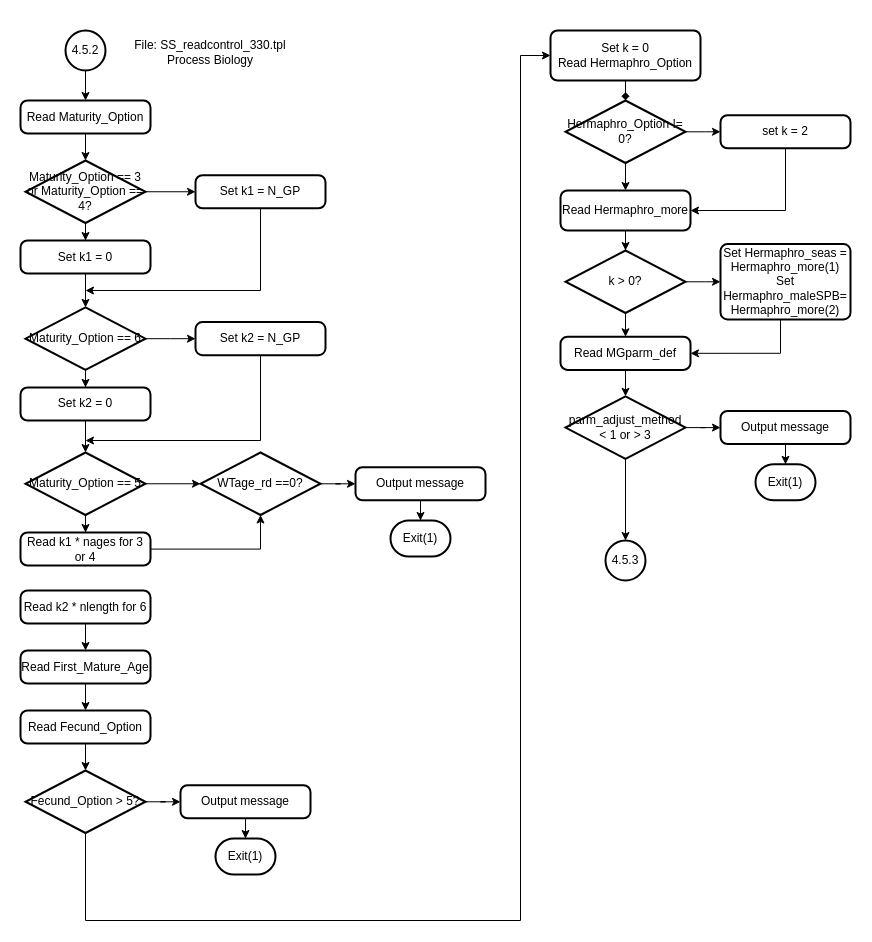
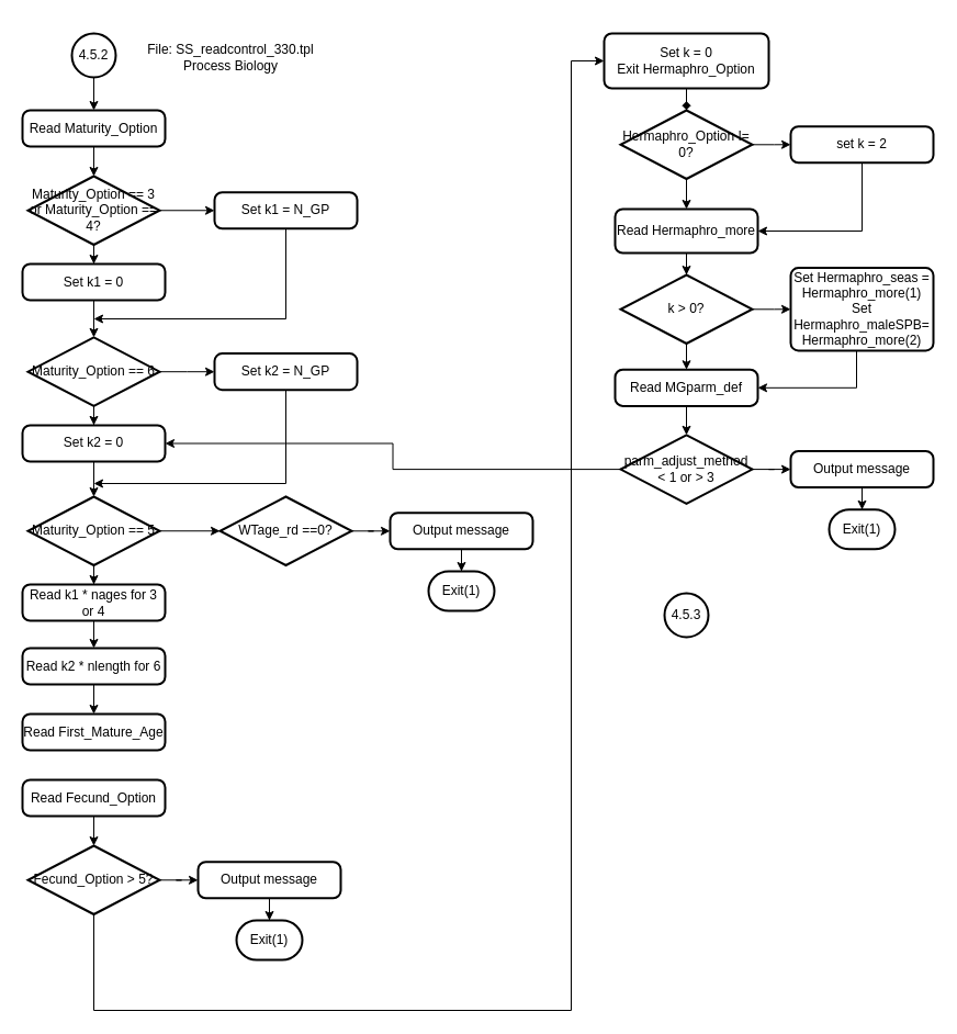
- <mxCell id="45" value="Set k = 0&lt;br&gt;Read Hermaphro_Option" style="rounded=1;whiteSpace=wrap;html=1;absoluteArcSize=1;arcSize=14;strokeWidth=2;" parent="1" vertex="1"><mxGeometry x="550" y="30" width="150" height="50" as="geometry" /></mxCell>
+ <mxCell id="45" value="Set k = 0&lt;br&gt;Exit Hermaphro_Option" style="rounded=1;whiteSpace=wrap;html=1;absoluteArcSize=1;arcSize=14;strokeWidth=2;" parent="1" vertex="1"><mxGeometry x="550" y="30" width="150" height="50" as="geometry" /></mxCell>
- <mxCell id="62" style="edgeStyle=orthogonalEdgeStyle;rounded=0;orthogonalLoop=1;jettySize=auto;html=1;" parent="1" source="63" target="2" edge="1"><mxGeometry relative="1" as="geometry" /></mxCell>
+ <mxCell id="62" style="edgeStyle=orthogonalEdgeStyle;rounded=0;orthogonalLoop=1;jettySize=auto;html=1;" parent="1" source="63" target="19" edge="1"><mxGeometry relative="1" as="geometry" /></mxCell>
- <mxCell id="26" style="edgeStyle=orthogonalEdgeStyle;rounded=0;orthogonalLoop=1;jettySize=auto;html=1;" parent="1" source="27" target="29" edge="1"><mxGeometry relative="1" as="geometry" /></mxCell>
+ <mxCell id="26" style="edgeStyle=orthogonalEdgeStyle;rounded=0;orthogonalLoop=1;jettySize=auto;html=1;entryX=0.5;entryY=0;entryDx=0;entryDy=0;" parent="1" source="27" target="33" edge="1"><mxGeometry relative="1" as="geometry" /></mxCell>
- <mxCell id="34" style="edgeStyle=orthogonalEdgeStyle;rounded=0;orthogonalLoop=1;jettySize=auto;html=1;" parent="1" source="35" target="37" edge="1"><mxGeometry relative="1" as="geometry" /></mxCell>
